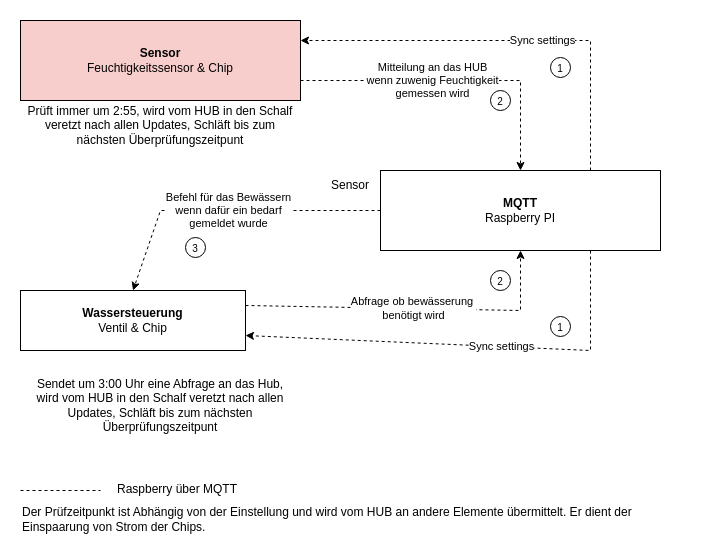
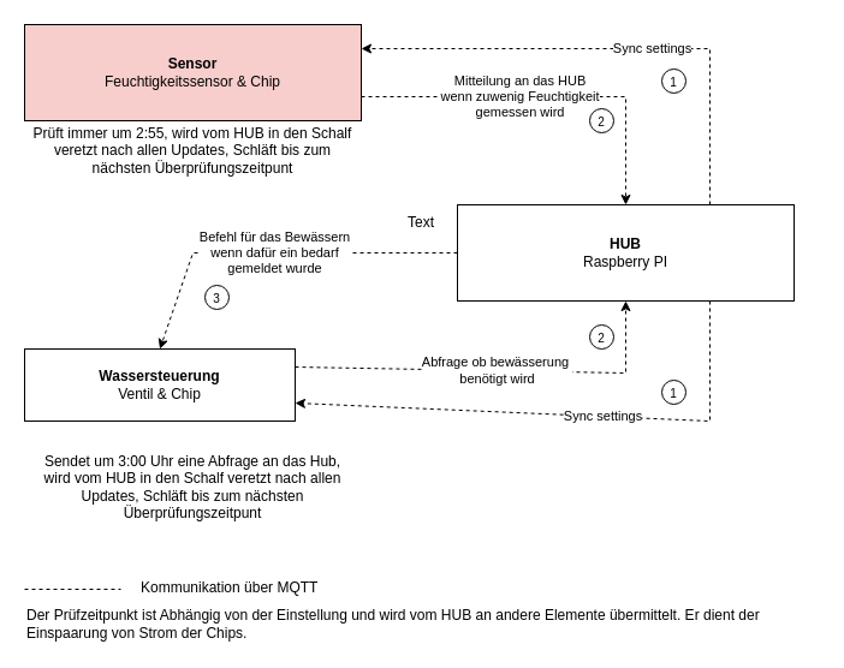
- <mxCell id="9" value="Sensor" style="text;html=1;strokeColor=none;fillColor=none;align=center;verticalAlign=middle;whiteSpace=wrap;rounded=0;" parent="1" vertex="1"><mxGeometry x="320" y="170" width="60" height="30" as="geometry" /></mxCell>
+ <mxCell id="9" value="Text" style="text;html=1;strokeColor=none;fillColor=none;align=center;verticalAlign=middle;whiteSpace=wrap;rounded=0;" parent="1" vertex="1"><mxGeometry x="320" y="170" width="60" height="30" as="geometry" /></mxCell>
- <mxCell id="4" value="&lt;b&gt;MQTT&lt;/b&gt;&lt;br&gt;Raspberry PI" style="rounded=0;whiteSpace=wrap;html=1;" parent="1" vertex="1"><mxGeometry x="380" y="170" width="280" height="80" as="geometry" /></mxCell>
+ <mxCell id="4" value="&lt;b&gt;HUB&lt;/b&gt;&lt;br&gt;Raspberry PI" style="rounded=0;whiteSpace=wrap;html=1;" parent="1" vertex="1"><mxGeometry x="380" y="170" width="280" height="80" as="geometry" /></mxCell>
- <mxCell id="20" value="3" style="text;html=1;strokeColor=default;fillColor=none;align=center;verticalAlign=middle;whiteSpace=wrap;rounded=1;arcSize=50;fontSize=10;spacing=0;spacingBottom=-2;" vertex="1" parent="1"><mxGeometry x="185" y="237" width="20" height="20" as="geometry" /></mxCell>
+ <mxCell id="20" value="3" style="text;html=1;strokeColor=default;fillColor=none;align=center;verticalAlign=middle;whiteSpace=wrap;rounded=1;arcSize=50;fontSize=10;spacing=0;spacingBottom=-2;" vertex="1" parent="1"><mxGeometry x="170" y="237" width="20" height="20" as="geometry" /></mxCell>
- <mxCell id="12" value="Raspberry über MQTT" style="text;html=1;strokeColor=none;fillColor=none;align=left;verticalAlign=middle;whiteSpace=wrap;rounded=0;" parent="1" vertex="1"><mxGeometry x="115" y="474" width="185" height="30" as="geometry" /></mxCell>
+ <mxCell id="12" value="Kommunikation über MQTT" style="text;html=1;strokeColor=none;fillColor=none;align=left;verticalAlign=middle;whiteSpace=wrap;rounded=0;" parent="1" vertex="1"><mxGeometry x="115" y="474" width="185" height="30" as="geometry" /></mxCell>
